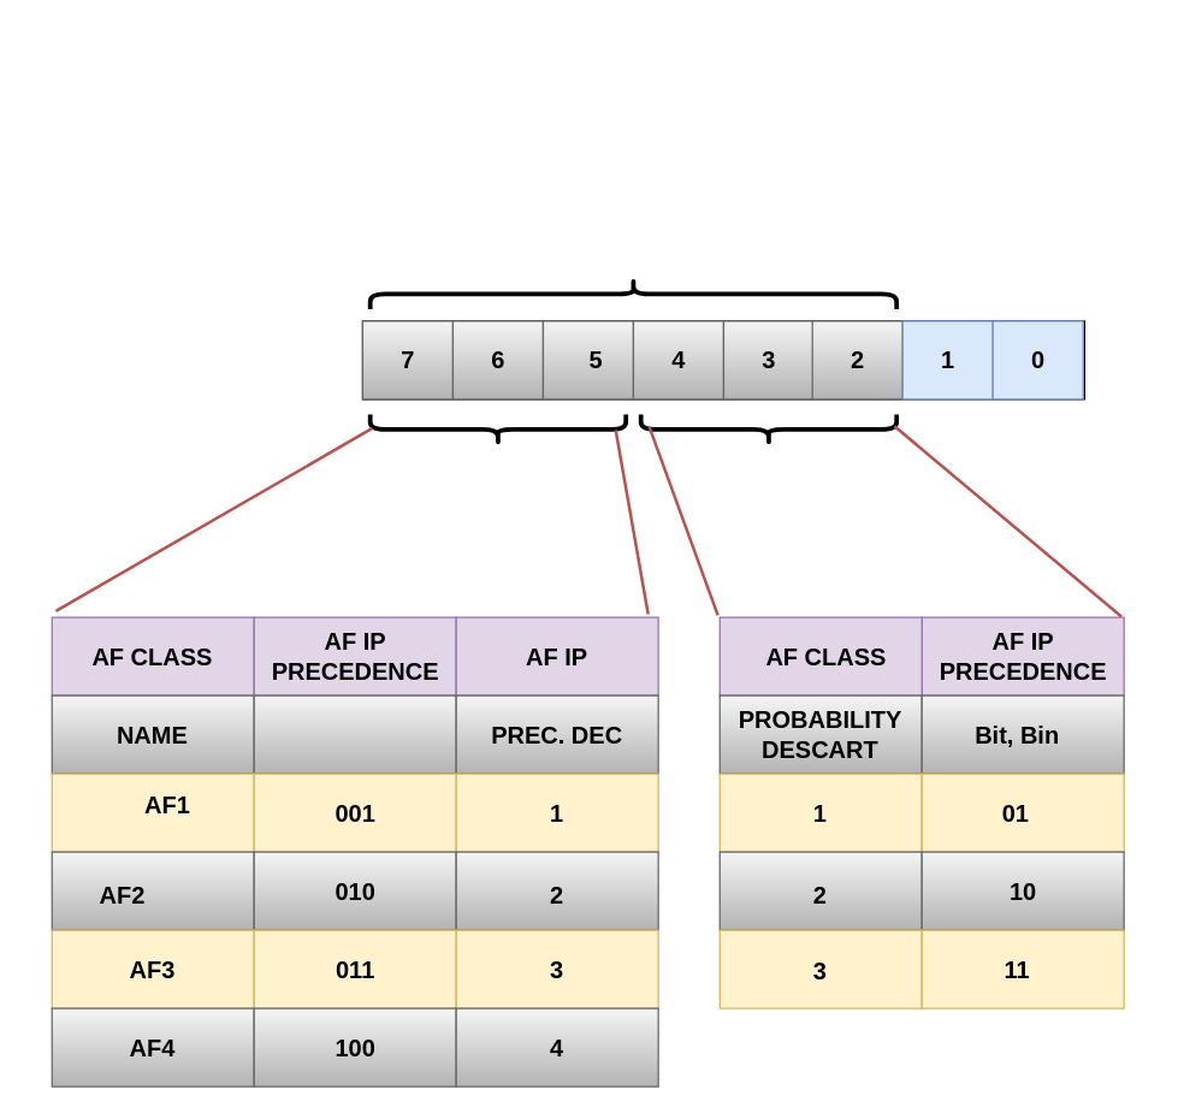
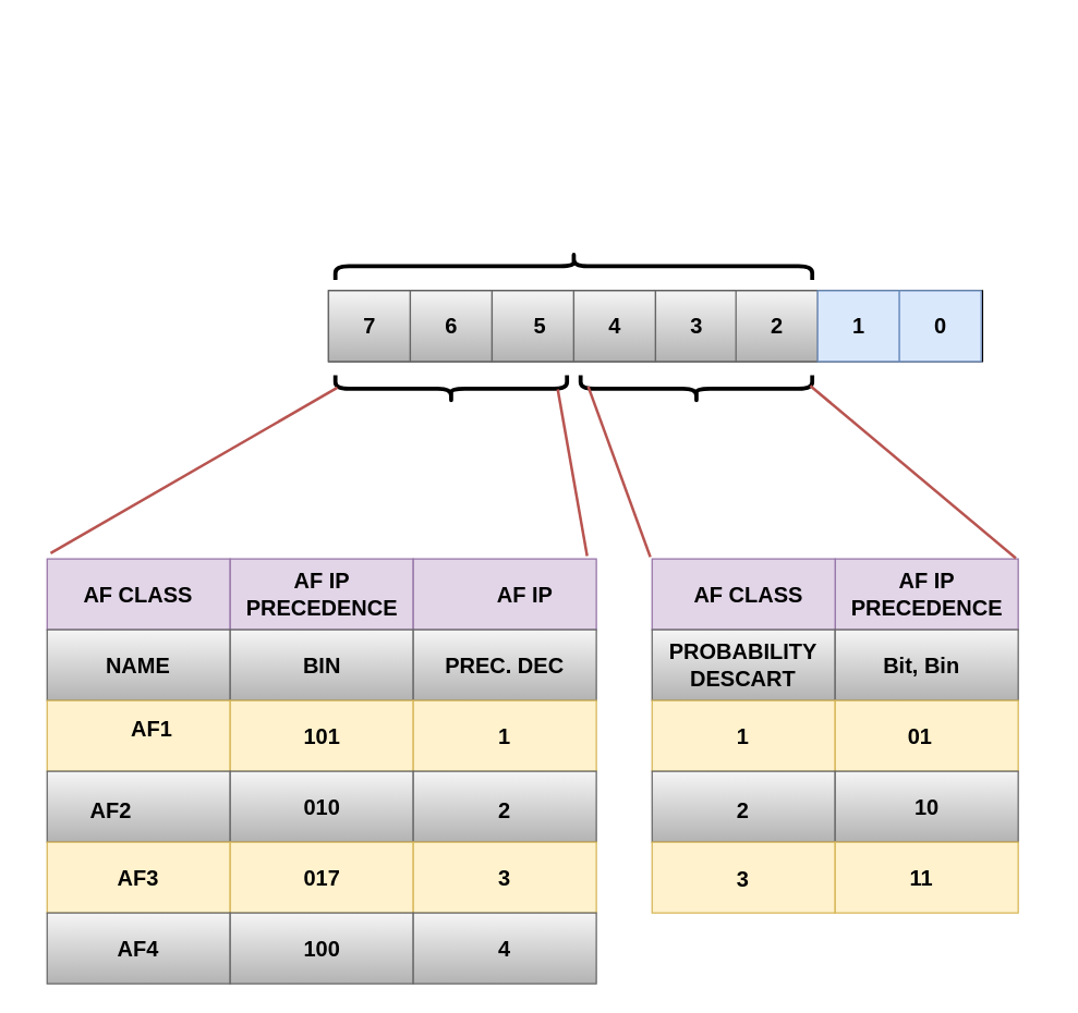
- <mxCell id="32" value="AF IP" style="text;html=1;strokeColor=none;fillColor=none;align=center;verticalAlign=middle;whiteSpace=wrap;rounded=0;fontSize=16;fontStyle=1;fontColor=#000000;" vertex="1" parent="1"><mxGeometry x="324.92" y="421" width="90" height="30" as="geometry" /></mxCell>
+ <mxCell id="32" value="AF IP" style="text;html=1;strokeColor=none;fillColor=none;align=center;verticalAlign=middle;whiteSpace=wrap;rounded=0;fontSize=16;fontStyle=1;fontColor=#000000;" vertex="1" parent="1"><mxGeometry x="339.92" y="421" width="90" height="30" as="geometry" /></mxCell>
+ <mxCell id="59" value="BIN" style="text;html=1;strokeColor=none;fillColor=none;align=center;verticalAlign=middle;whiteSpace=wrap;rounded=0;fontSize=16;fontStyle=1;fontColor=#000000;" vertex="1" parent="1"><mxGeometry x="190.55" y="473" width="90" height="30" as="geometry" /></mxCell>
- <mxCell id="64" value="001" style="text;html=1;strokeColor=none;fillColor=none;align=center;verticalAlign=middle;whiteSpace=wrap;rounded=0;fontSize=16;fontStyle=1;fontColor=#000000;" vertex="1" parent="1"><mxGeometry x="190.55" y="525" width="90" height="30" as="geometry" /></mxCell>
+ <mxCell id="64" value="101" style="text;html=1;strokeColor=none;fillColor=none;align=center;verticalAlign=middle;whiteSpace=wrap;rounded=0;fontSize=16;fontStyle=1;fontColor=#000000;" vertex="1" parent="1"><mxGeometry x="190.55" y="525" width="90" height="30" as="geometry" /></mxCell>
- <mxCell id="66" value="011" style="text;html=1;strokeColor=none;fillColor=none;align=center;verticalAlign=middle;whiteSpace=wrap;rounded=0;fontSize=16;fontStyle=1;fontColor=#000000;" vertex="1" parent="1"><mxGeometry x="190.55" y="629" width="90" height="30" as="geometry" /></mxCell>
+ <mxCell id="66" value="017" style="text;html=1;strokeColor=none;fillColor=none;align=center;verticalAlign=middle;whiteSpace=wrap;rounded=0;fontSize=16;fontStyle=1;fontColor=#000000;" vertex="1" parent="1"><mxGeometry x="190.55" y="629" width="90" height="30" as="geometry" /></mxCell>
